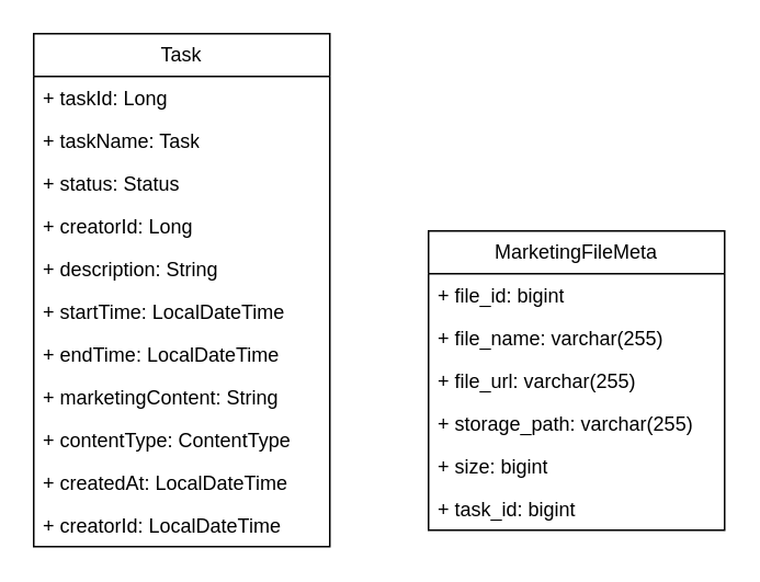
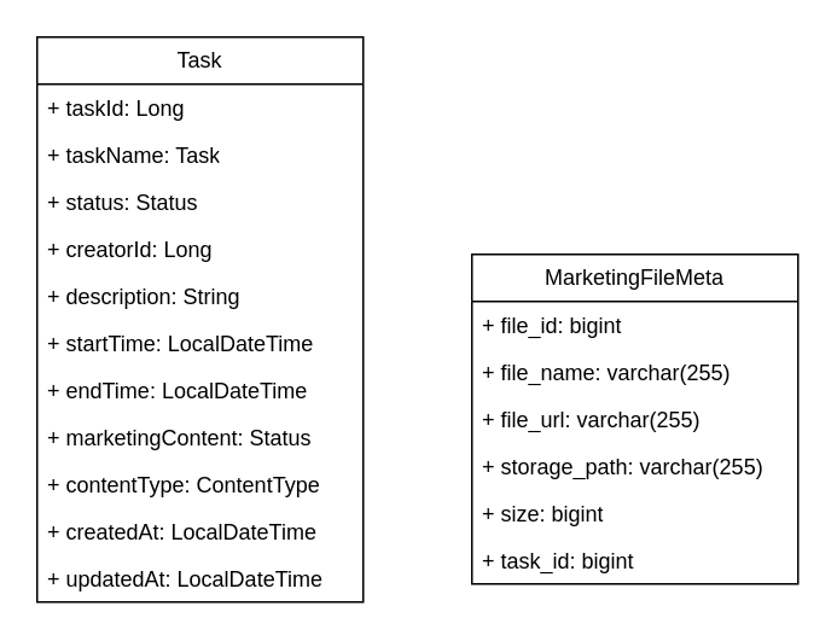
- <mxCell id="10" value="+ marketingContent: String" style="text;strokeColor=none;fillColor=none;align=left;verticalAlign=top;spacingLeft=4;spacingRight=4;overflow=hidden;rotatable=0;points=[[0,0.5],[1,0.5]];portConstraint=eastwest;whiteSpace=wrap;html=1;" vertex="1" parent="2"><mxGeometry y="208" width="180" height="26" as="geometry" /></mxCell>
+ <mxCell id="10" value="+ marketingContent: Status" style="text;strokeColor=none;fillColor=none;align=left;verticalAlign=top;spacingLeft=4;spacingRight=4;overflow=hidden;rotatable=0;points=[[0,0.5],[1,0.5]];portConstraint=eastwest;whiteSpace=wrap;html=1;" vertex="1" parent="2"><mxGeometry y="208" width="180" height="26" as="geometry" /></mxCell>
- <mxCell id="13" value="+ creatorId: LocalDateTime" style="text;strokeColor=none;fillColor=none;align=left;verticalAlign=top;spacingLeft=4;spacingRight=4;overflow=hidden;rotatable=0;points=[[0,0.5],[1,0.5]];portConstraint=eastwest;whiteSpace=wrap;html=1;" vertex="1" parent="2"><mxGeometry y="286" width="180" height="26" as="geometry" /></mxCell>
+ <mxCell id="13" value="+ updatedAt: LocalDateTime" style="text;strokeColor=none;fillColor=none;align=left;verticalAlign=top;spacingLeft=4;spacingRight=4;overflow=hidden;rotatable=0;points=[[0,0.5],[1,0.5]];portConstraint=eastwest;whiteSpace=wrap;html=1;" vertex="1" parent="2"><mxGeometry y="286" width="180" height="26" as="geometry" /></mxCell>
